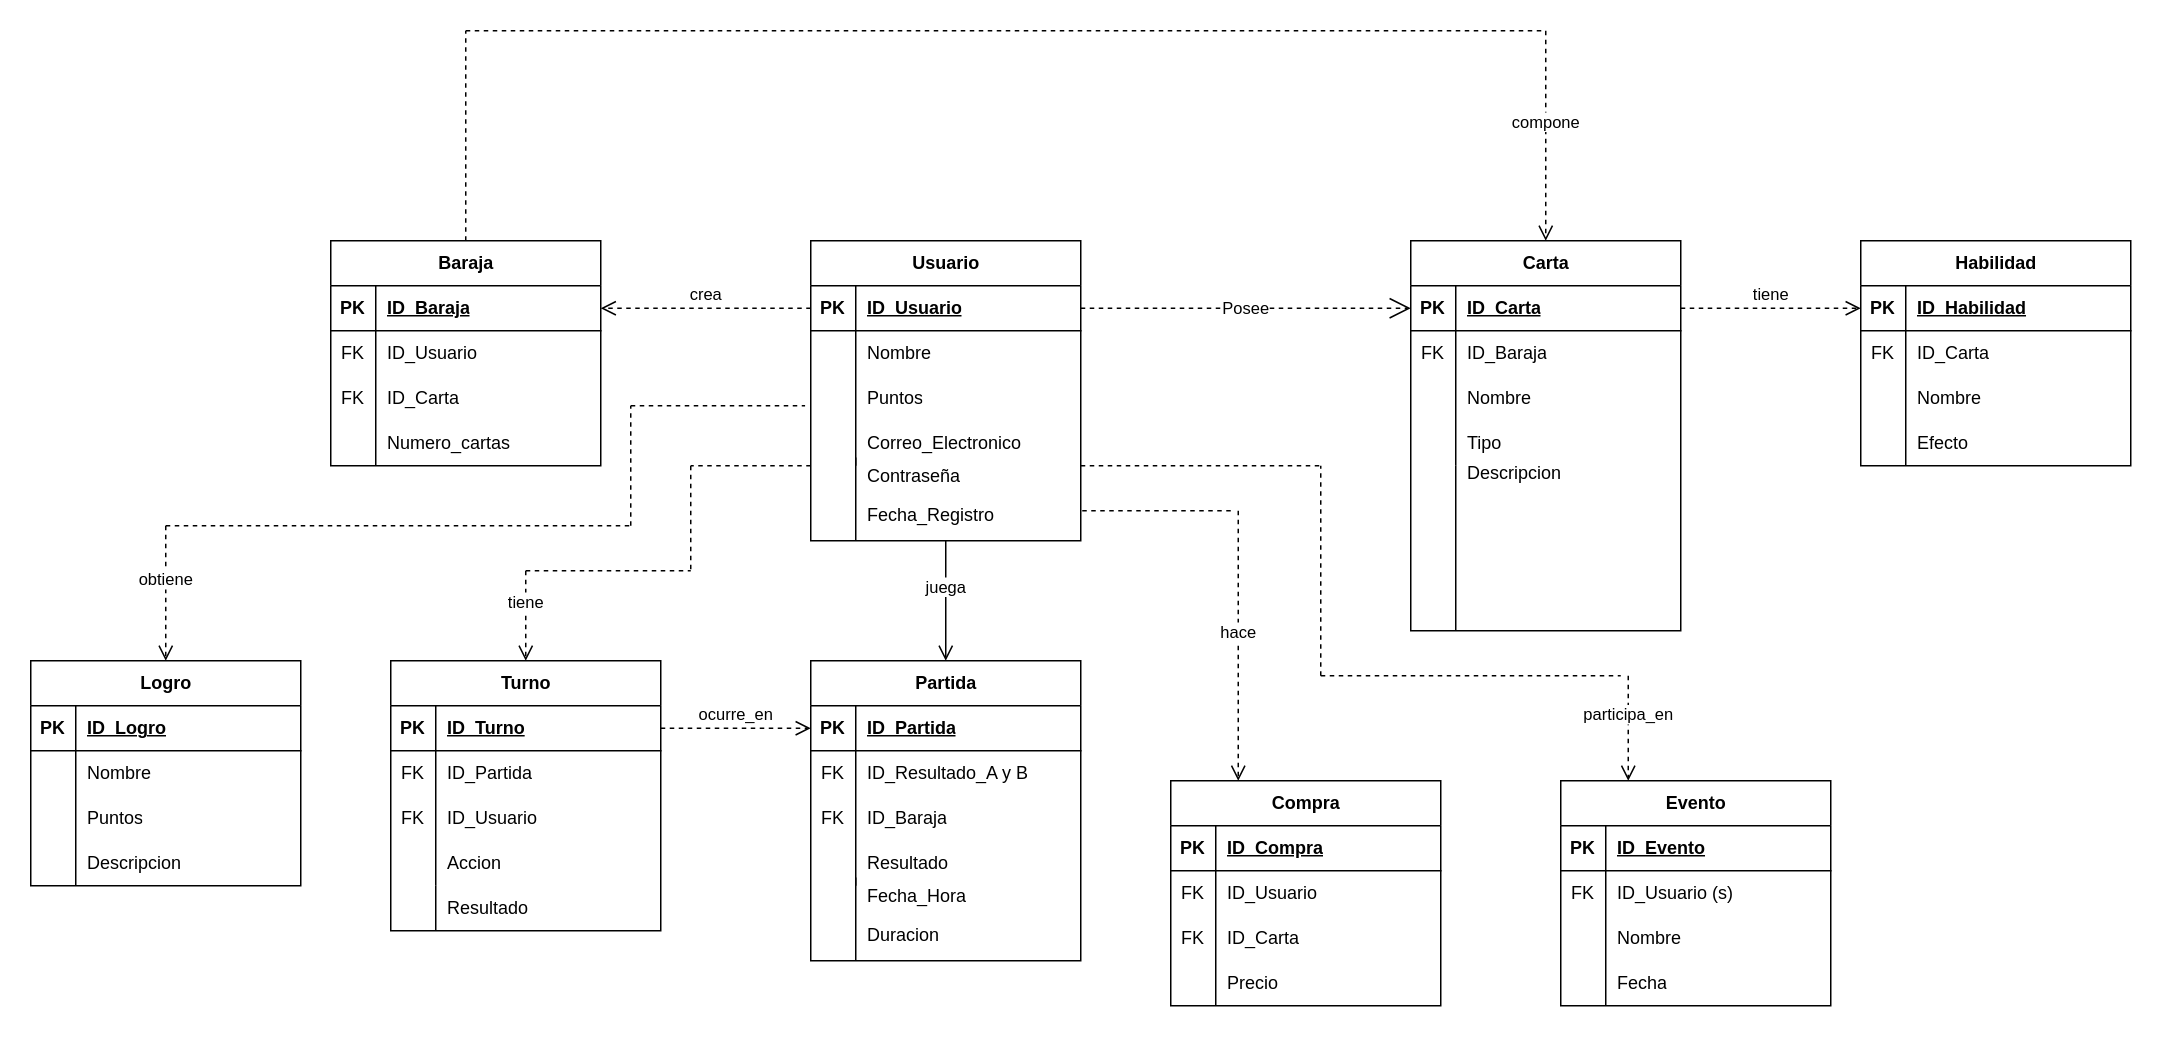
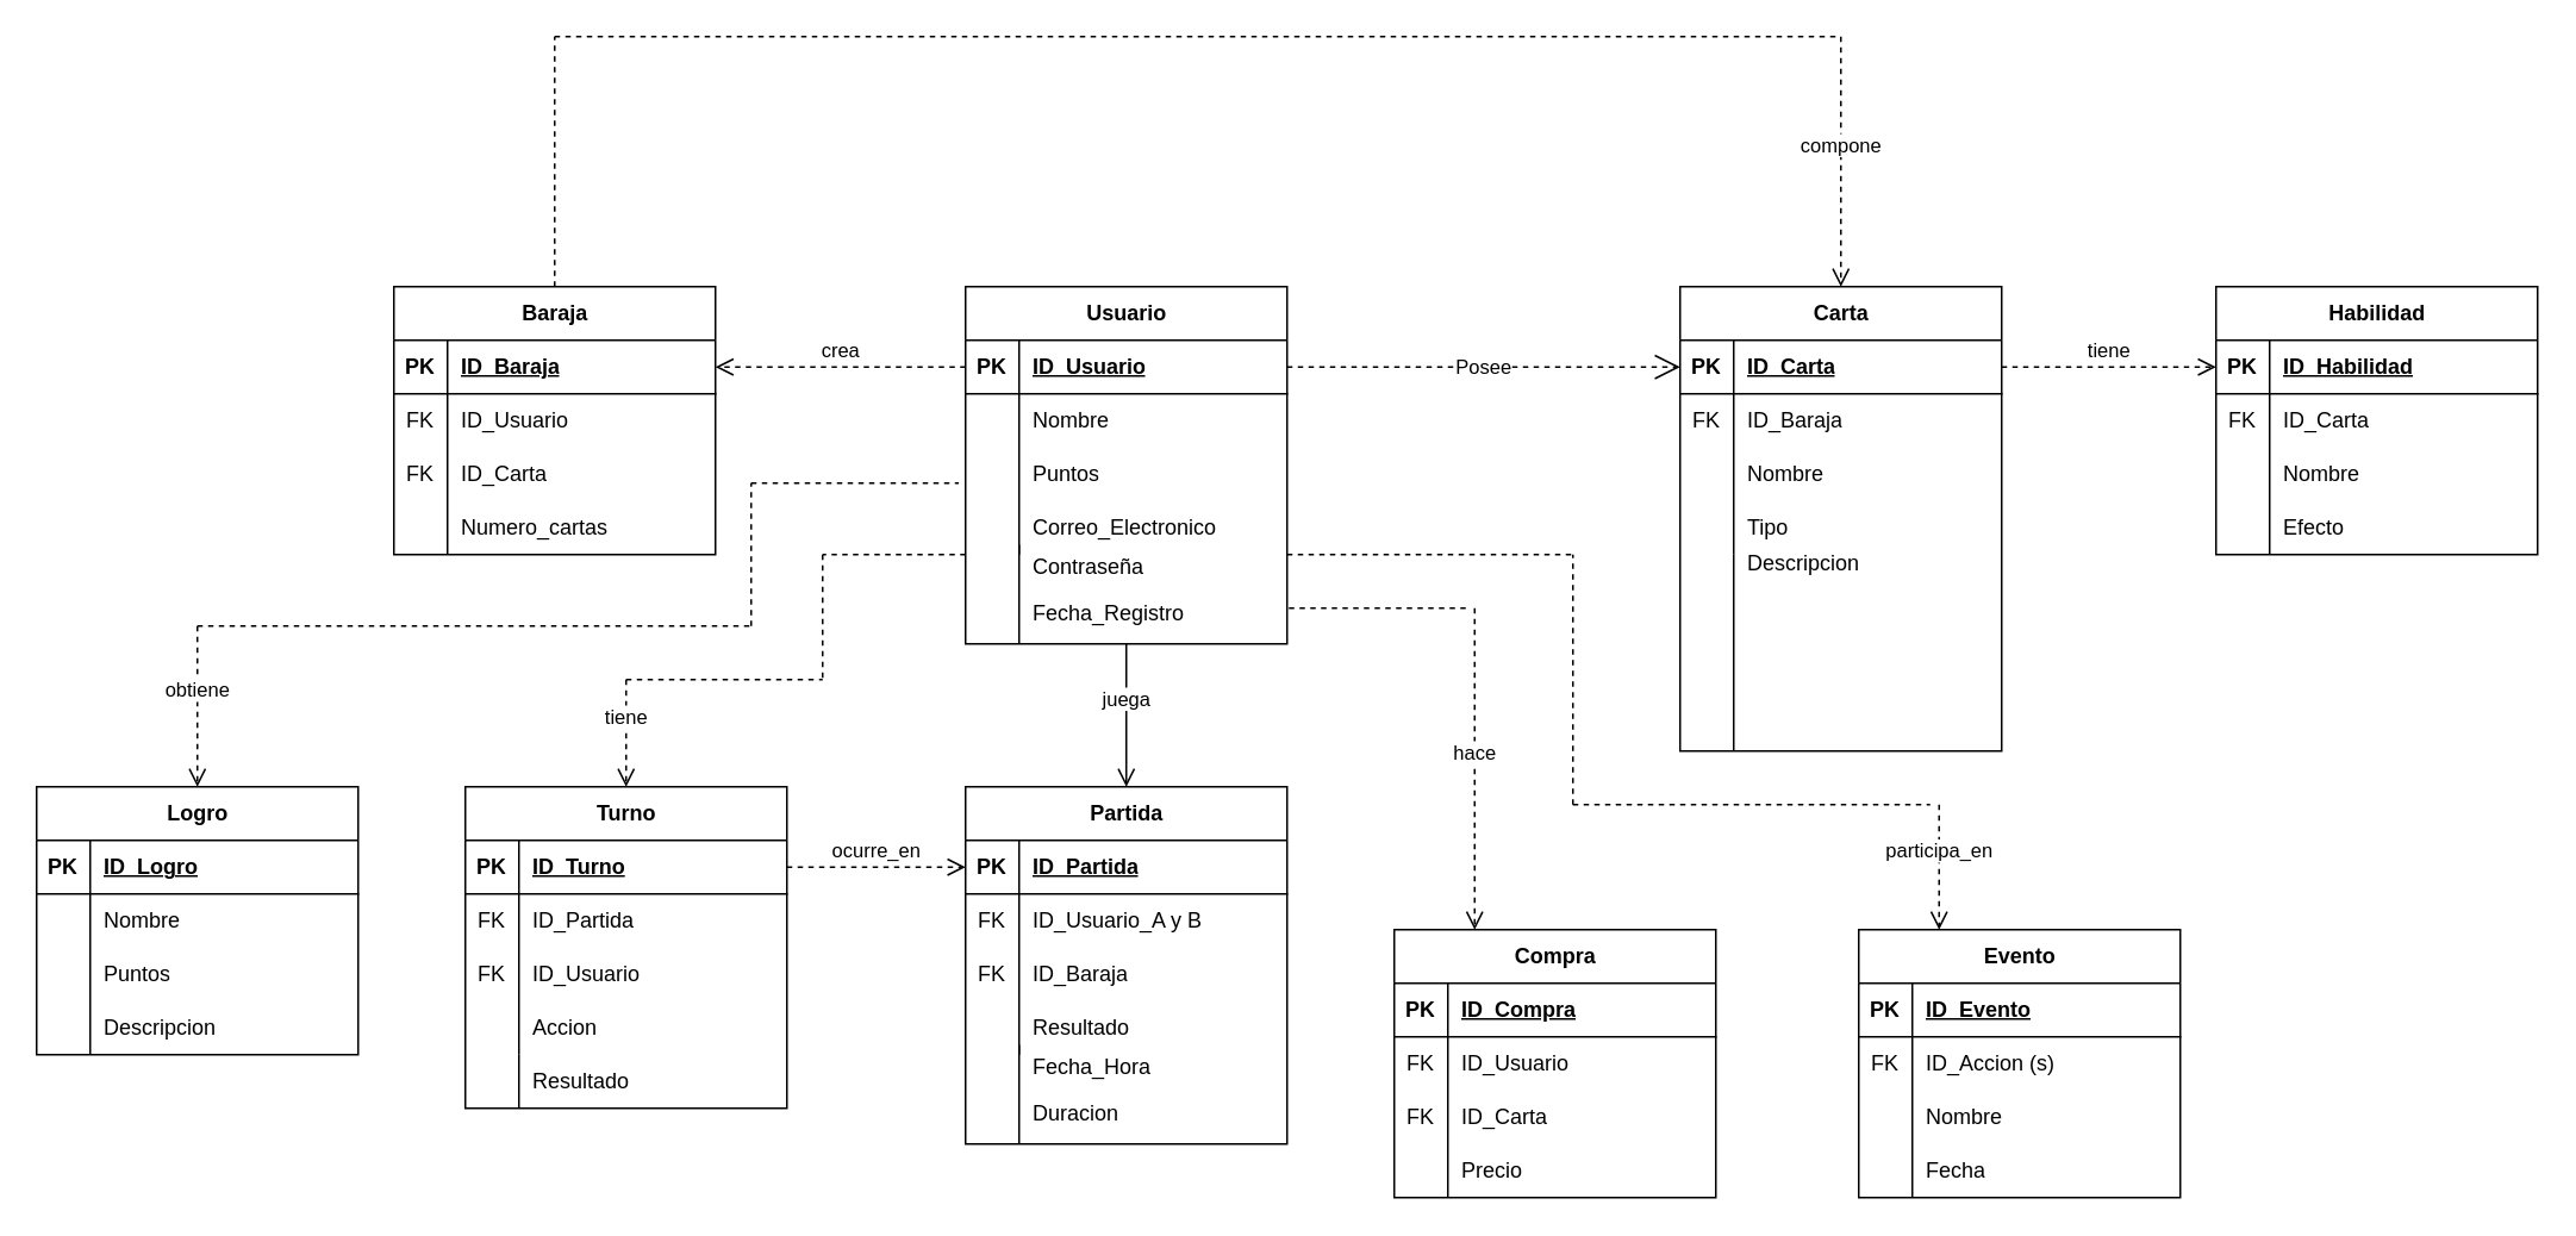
- <mxCell id="23" value="ID_Resultado_A y B" style="shape=partialRectangle;connectable=0;fillColor=none;top=0;left=0;bottom=0;right=0;align=left;spacingLeft=6;overflow=hidden;whiteSpace=wrap;html=1;" parent="21" vertex="1"><mxGeometry x="30" width="150" height="30" as="geometry"><mxRectangle width="150" height="30" as="alternateBounds" /></mxGeometry></mxCell>
+ <mxCell id="23" value="ID_Usuario_A y B" style="shape=partialRectangle;connectable=0;fillColor=none;top=0;left=0;bottom=0;right=0;align=left;spacingLeft=6;overflow=hidden;whiteSpace=wrap;html=1;" parent="21" vertex="1"><mxGeometry x="30" width="150" height="30" as="geometry"><mxRectangle width="150" height="30" as="alternateBounds" /></mxGeometry></mxCell>
- <mxCell id="99" value="ID_Usuario (s)" style="shape=partialRectangle;connectable=0;fillColor=none;top=0;left=0;bottom=0;right=0;align=left;spacingLeft=6;overflow=hidden;whiteSpace=wrap;html=1;" parent="97" vertex="1"><mxGeometry x="30" width="150" height="30" as="geometry"><mxRectangle width="150" height="30" as="alternateBounds" /></mxGeometry></mxCell>
+ <mxCell id="99" value="ID_Accion (s)" style="shape=partialRectangle;connectable=0;fillColor=none;top=0;left=0;bottom=0;right=0;align=left;spacingLeft=6;overflow=hidden;whiteSpace=wrap;html=1;" parent="97" vertex="1"><mxGeometry x="30" width="150" height="30" as="geometry"><mxRectangle width="150" height="30" as="alternateBounds" /></mxGeometry></mxCell>
